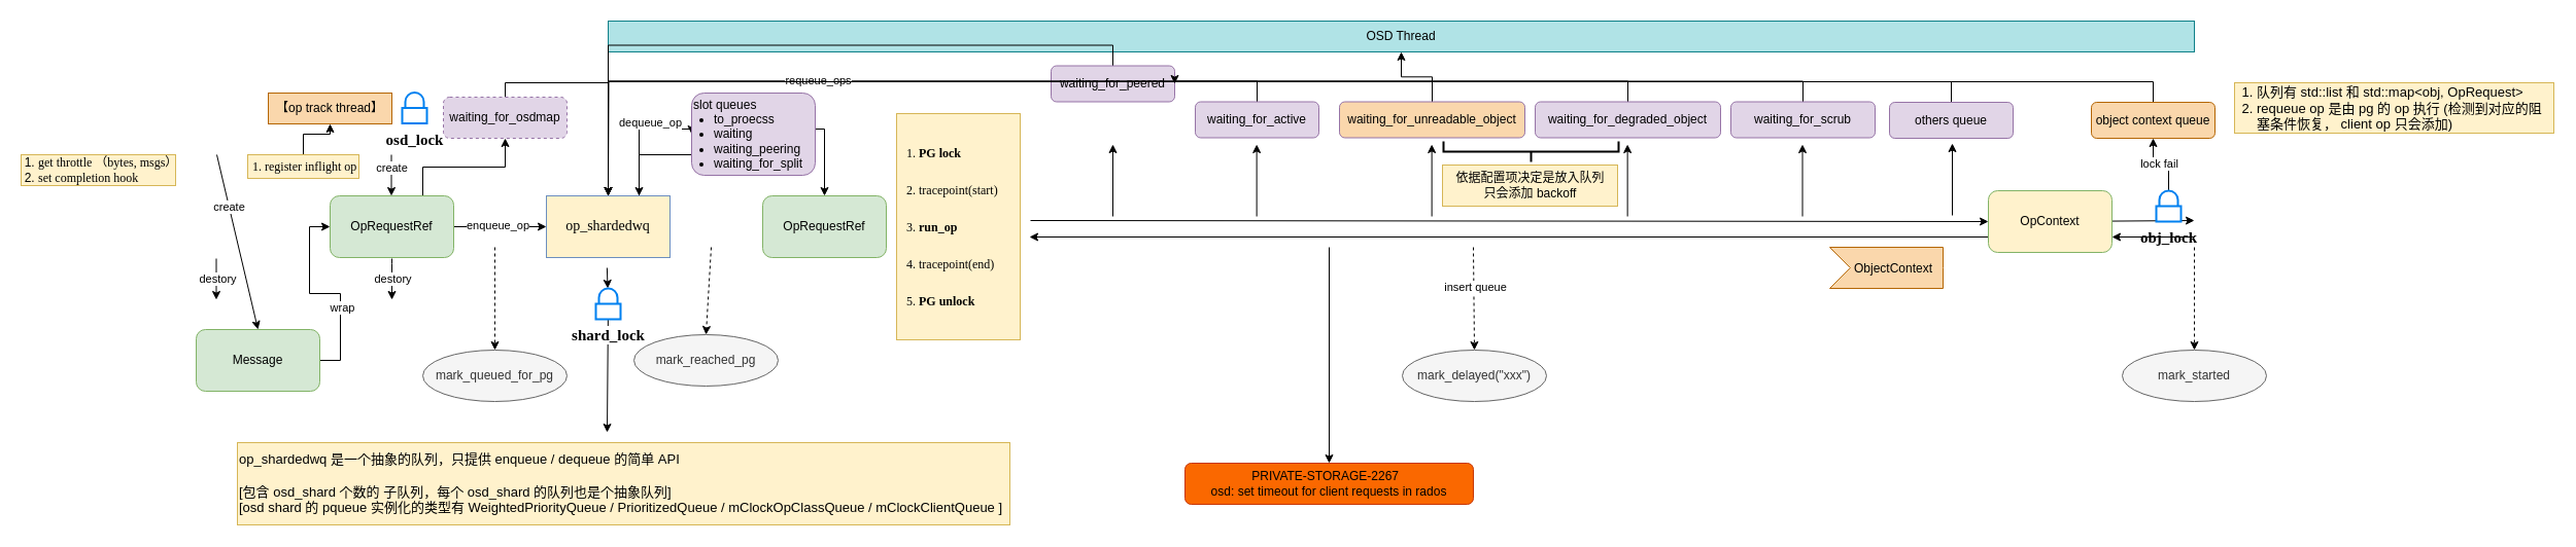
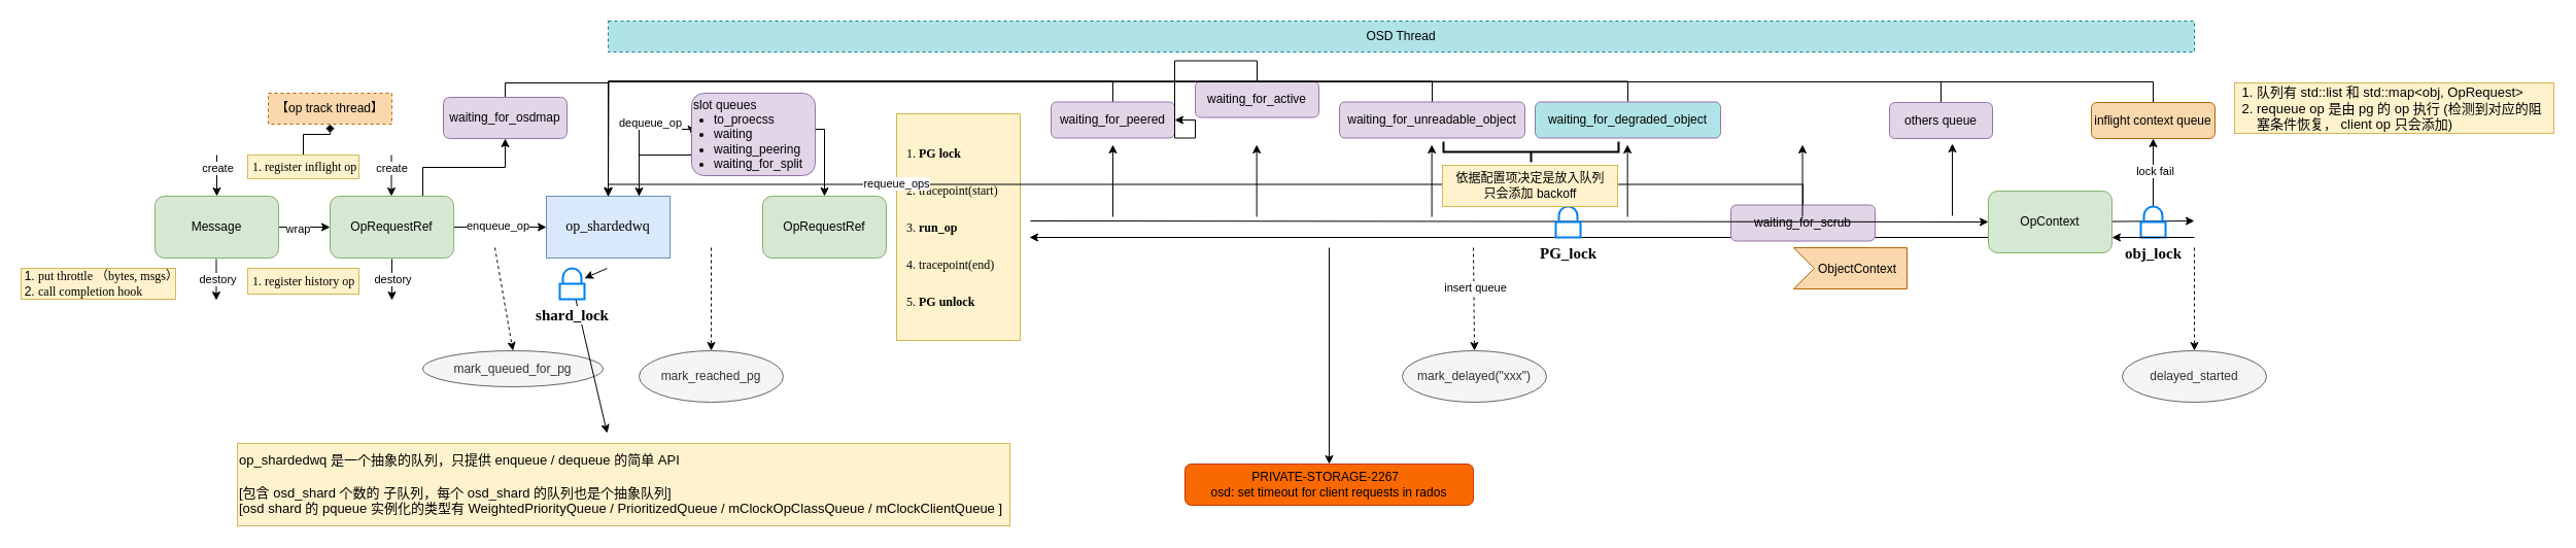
- <mxCell id="29" value="OSD Thread" style="rounded=0;whiteSpace=wrap;html=1;fillColor=#b0e3e6;strokeColor=#0e8088;" vertex="1" parent="2"><mxGeometry x="570" width="1540" height="30" as="geometry" /></mxCell>
+ <mxCell id="29" value="OSD Thread" style="rounded=0;whiteSpace=wrap;html=1;fillColor=#b0e3e6;strokeColor=#0e8088;dashed=1;" vertex="1" parent="2"><mxGeometry x="570" width="1540" height="30" as="geometry" /></mxCell>
- <mxCell id="42" style="edgeStyle=orthogonalEdgeStyle;rounded=0;orthogonalLoop=1;jettySize=auto;html=1;exitX=0.5;exitY=0;exitDx=0;exitDy=0;" edge="1" parent="2" source="43" target="29"><mxGeometry relative="1" as="geometry" /></mxCell>
+ <mxCell id="42" style="edgeStyle=orthogonalEdgeStyle;rounded=0;orthogonalLoop=1;jettySize=auto;html=1;exitX=0.5;exitY=0;exitDx=0;exitDy=0;entryX=0.5;entryY=0;entryDx=0;entryDy=0;" edge="1" parent="2" source="43" target="5"><mxGeometry relative="1" as="geometry" /></mxCell>
- <mxCell id="26" style="edgeStyle=orthogonalEdgeStyle;rounded=0;orthogonalLoop=1;jettySize=auto;html=1;exitX=0.5;exitY=0;exitDx=0;exitDy=0;entryX=0.5;entryY=0;entryDx=0;entryDy=0;" edge="1" parent="2" source="27" target="5"><mxGeometry relative="1" as="geometry"><Array as="points"><mxPoint x="470" y="60" /><mxPoint x="570" y="60" /></Array></mxGeometry></mxCell>
+ <mxCell id="26" style="edgeStyle=orthogonalEdgeStyle;rounded=0;orthogonalLoop=1;jettySize=auto;html=1;exitX=0.5;exitY=0;exitDx=0;exitDy=0;entryX=0.5;entryY=0;entryDx=0;entryDy=0;endArrow=none;" edge="1" parent="2" source="27" target="5"><mxGeometry relative="1" as="geometry"><Array as="points"><mxPoint x="470" y="60" /><mxPoint x="570" y="60" /></Array></mxGeometry></mxCell>
- <mxCell id="39" value="waiting_for_peered" style="rounded=1;whiteSpace=wrap;html=1;fillColor=#e1d5e7;strokeColor=#9673a6;" vertex="1" parent="2"><mxGeometry x="1000" y="43.5" width="120" height="35" as="geometry" /></mxCell>
+ <mxCell id="39" value="waiting_for_peered" style="rounded=1;whiteSpace=wrap;html=1;fillColor=#e1d5e7;strokeColor=#9673a6;" vertex="1" parent="2"><mxGeometry x="1000" y="78.5" width="120" height="35" as="geometry" /></mxCell>
- <mxCell id="65" value="&lt;font size=&quot;1&quot; face=&quot;Times New Roman&quot; style=&quot;&quot;&gt;&lt;b style=&quot;font-size: 15px;&quot;&gt;osd_lock&lt;/b&gt;&lt;/font&gt;" style="html=1;verticalLabelPosition=bottom;align=center;labelBackgroundColor=#ffffff;verticalAlign=top;strokeWidth=2;strokeColor=#0080F0;shadow=0;dashed=0;shape=mxgraph.ios7.icons.locked;" vertex="1" parent="2"><mxGeometry x="370" y="69.5" width="24" height="30" as="geometry" /></mxCell>
- <mxCell id="28" value="&lt;div&gt;【op track thread】&lt;/div&gt;" style="rounded=0;whiteSpace=wrap;html=1;fillColor=#fad7ac;strokeColor=#b46504;" vertex="1" parent="2"><mxGeometry x="240" y="70" width="120" height="30" as="geometry" /></mxCell>
+ <mxCell id="28" value="&lt;div&gt;【op track thread】&lt;/div&gt;" style="rounded=0;whiteSpace=wrap;html=1;fillColor=#fad7ac;strokeColor=#b46504;dashed=1;" vertex="1" parent="2"><mxGeometry x="240" y="70" width="120" height="30" as="geometry" /></mxCell>
- <mxCell id="27" value="waiting_for_osdmap" style="rounded=1;whiteSpace=wrap;html=1;fillColor=#e1d5e7;strokeColor=#9673a6;dashed=1;" vertex="1" parent="2"><mxGeometry x="410" y="74" width="120" height="40" as="geometry" /></mxCell>
+ <mxCell id="27" value="waiting_for_osdmap" style="rounded=1;whiteSpace=wrap;html=1;fillColor=#e1d5e7;strokeColor=#9673a6;" vertex="1" parent="2"><mxGeometry x="410" y="74" width="120" height="40" as="geometry" /></mxCell>
- <mxCell id="41" value="waiting_for_active" style="rounded=1;whiteSpace=wrap;html=1;fillColor=#e1d5e7;strokeColor=#9673a6;" vertex="1" parent="2"><mxGeometry x="1140" y="78.5" width="120" height="35" as="geometry" /></mxCell>
+ <mxCell id="41" value="waiting_for_active" style="rounded=1;whiteSpace=wrap;html=1;fillColor=#e1d5e7;strokeColor=#9673a6;" vertex="1" parent="2"><mxGeometry x="1140" y="58.5" width="120" height="35" as="geometry" /></mxCell>
- <mxCell id="43" value="waiting_for_unreadable_object" style="rounded=1;whiteSpace=wrap;html=1;fillColor=#fad7ac;strokeColor=#9673a6;" vertex="1" parent="2"><mxGeometry x="1280" y="78.5" width="180" height="35" as="geometry" /></mxCell>
+ <mxCell id="43" value="waiting_for_unreadable_object" style="rounded=1;whiteSpace=wrap;html=1;fillColor=#e1d5e7;strokeColor=#9673a6;" vertex="1" parent="2"><mxGeometry x="1280" y="78.5" width="180" height="35" as="geometry" /></mxCell>
- <mxCell id="45" value="waiting_for_degraded_object" style="rounded=1;whiteSpace=wrap;html=1;fillColor=#e1d5e7;strokeColor=#9673a6;" vertex="1" parent="2"><mxGeometry x="1470" y="78.5" width="180" height="35" as="geometry" /></mxCell>
+ <mxCell id="45" value="waiting_for_degraded_object" style="rounded=1;whiteSpace=wrap;html=1;fillColor=#b0e3e6;strokeColor=#9673a6;" vertex="1" parent="2"><mxGeometry x="1470" y="78.5" width="180" height="35" as="geometry" /></mxCell>
- <mxCell id="48" value="waiting_for_scrub" style="rounded=1;whiteSpace=wrap;html=1;fillColor=#e1d5e7;strokeColor=#9673a6;" vertex="1" parent="2"><mxGeometry x="1660" y="78.5" width="140" height="35" as="geometry" /></mxCell>
+ <mxCell id="48" value="waiting_for_scrub" style="rounded=1;whiteSpace=wrap;html=1;fillColor=#e1d5e7;strokeColor=#9673a6;" vertex="1" parent="2"><mxGeometry x="1660" y="178.5" width="140" height="35" as="geometry" /></mxCell>
- <mxCell id="76" value="others queue" style="rounded=1;whiteSpace=wrap;html=1;fillColor=#e1d5e7;strokeColor=#9673a6;" vertex="1" parent="2"><mxGeometry x="1814" y="79" width="120" height="35" as="geometry" /></mxCell>
+ <mxCell id="76" value="others queue" style="rounded=1;whiteSpace=wrap;html=1;fillColor=#e1d5e7;strokeColor=#9673a6;" vertex="1" parent="2"><mxGeometry x="1814" y="79" width="100" height="35" as="geometry" /></mxCell>
- <mxCell id="79" value="object context queue" style="rounded=1;whiteSpace=wrap;html=1;fillColor=#fad7ac;strokeColor=#b46504;" vertex="1" parent="2"><mxGeometry x="2010" y="79" width="120" height="35" as="geometry" /></mxCell>
+ <mxCell id="79" value="inflight context queue" style="rounded=1;whiteSpace=wrap;html=1;fillColor=#fad7ac;strokeColor=#b46504;" vertex="1" parent="2"><mxGeometry x="2010" y="79" width="120" height="35" as="geometry" /></mxCell>
- <mxCell id="23" value="" style="edgeStyle=orthogonalEdgeStyle;rounded=0;orthogonalLoop=1;jettySize=auto;html=1;entryX=0.5;entryY=1;entryDx=0;entryDy=0;" edge="1" parent="2" source="24" target="28"><mxGeometry relative="1" as="geometry" /></mxCell>
+ <mxCell id="23" value="" style="edgeStyle=orthogonalEdgeStyle;rounded=0;orthogonalLoop=1;jettySize=auto;html=1;entryX=0.5;entryY=1;entryDx=0;entryDy=0;endArrow=diamond;" edge="1" parent="2" source="24" target="28"><mxGeometry relative="1" as="geometry" /></mxCell>
- <mxCell id="17" value="&lt;ol style=&quot;padding-left: 15px;&quot;&gt;&lt;li&gt;&lt;font face=&quot;Times New Roman&quot;&gt;get throttle （bytes, msgs）&lt;/font&gt;&lt;/li&gt;&lt;li&gt;&lt;font face=&quot;Times New Roman&quot;&gt;set completion hook&lt;/font&gt;&lt;/li&gt;&lt;/ol&gt;" style="text;html=1;align=left;verticalAlign=middle;whiteSpace=wrap;rounded=0;fillColor=#fff2cc;strokeColor=#d6b656;autosize=1;" vertex="1" parent="2"><mxGeometry y="130" width="150" height="30" as="geometry" /></mxCell>
- <mxCell id="74" value="&lt;b&gt;&lt;font style=&quot;font-size: 15px;&quot; face=&quot;Times New Roman&quot;&gt;obj_lock&lt;/font&gt;&lt;/b&gt;" style="html=1;verticalLabelPosition=bottom;align=center;labelBackgroundColor=#ffffff;verticalAlign=top;strokeWidth=2;strokeColor=#0080F0;shadow=0;dashed=0;shape=mxgraph.ios7.icons.locked;" vertex="1" parent="2"><mxGeometry x="2073" y="165" width="24" height="30" as="geometry" /></mxCell>
+ <mxCell id="74" value="&lt;b&gt;&lt;font style=&quot;font-size: 15px;&quot; face=&quot;Times New Roman&quot;&gt;obj_lock&lt;/font&gt;&lt;/b&gt;" style="html=1;verticalLabelPosition=bottom;align=center;labelBackgroundColor=#ffffff;verticalAlign=top;strokeWidth=2;strokeColor=#0080F0;shadow=0;dashed=0;shape=mxgraph.ios7.icons.locked;" vertex="1" parent="2"><mxGeometry x="2058" y="180" width="24" height="30" as="geometry" /></mxCell>
+ <mxCell id="64" value="&lt;b&gt;&lt;font style=&quot;font-size: 15px;&quot; face=&quot;Times New Roman&quot;&gt;PG_lock&lt;/font&gt;&lt;/b&gt;" style="html=1;verticalLabelPosition=bottom;align=center;labelBackgroundColor=#ffffff;verticalAlign=top;strokeWidth=2;strokeColor=#0080F0;shadow=0;dashed=0;shape=mxgraph.ios7.icons.locked;" vertex="1" parent="2"><mxGeometry x="1490" y="180" width="24" height="30" as="geometry" /></mxCell>
- <mxCell id="80" value="OpContext" style="rounded=1;whiteSpace=wrap;html=1;fillColor=#fff2cc;strokeColor=#82b366;" vertex="1" parent="2"><mxGeometry x="1910" y="165" width="120" height="60" as="geometry" /></mxCell>
+ <mxCell id="80" value="OpContext" style="rounded=1;whiteSpace=wrap;html=1;fillColor=#d5e8d4;strokeColor=#82b366;" vertex="1" parent="2"><mxGeometry x="1910" y="165" width="120" height="60" as="geometry" /></mxCell>
- <mxCell id="5" value="&lt;font face=&quot;Times New Roman&quot; style=&quot;font-size: 14px;&quot;&gt;op_shardedwq&lt;/font&gt;" style="rounded=0;whiteSpace=wrap;html=1;fillColor=#fff2cc;strokeColor=#6c8ebf;" vertex="1" parent="2"><mxGeometry x="510" y="170" width="120" height="60" as="geometry" /></mxCell>
+ <mxCell id="5" value="&lt;font face=&quot;Times New Roman&quot; style=&quot;font-size: 14px;&quot;&gt;op_shardedwq&lt;/font&gt;" style="rounded=0;whiteSpace=wrap;html=1;fillColor=#dae8fc;strokeColor=#6c8ebf;" vertex="1" parent="2"><mxGeometry x="510" y="170" width="120" height="60" as="geometry" /></mxCell>
- <mxCell id="71" value="&lt;font style=&quot;font-size: 12px;&quot;&gt;ObjectContext&lt;/font&gt;" style="html=1;shape=mxgraph.infographic.ribbonSimple;notch1=19.91;notch2=0;align=center;verticalAlign=middle;fontSize=14;fontStyle=0;fillColor=#fad7ac;flipH=0;spacingRight=0;spacingLeft=14;whiteSpace=wrap;strokeColor=#b46504;" vertex="1" parent="2"><mxGeometry x="1756" y="220" width="110" height="40" as="geometry" /></mxCell>
+ <mxCell id="71" value="&lt;font style=&quot;font-size: 12px;&quot;&gt;ObjectContext&lt;/font&gt;" style="html=1;shape=mxgraph.infographic.ribbonSimple;notch1=19.91;notch2=0;align=center;verticalAlign=middle;fontSize=14;fontStyle=0;fillColor=#fad7ac;flipH=0;spacingRight=0;spacingLeft=14;whiteSpace=wrap;strokeColor=#b46504;" vertex="1" parent="2"><mxGeometry x="1721" y="220" width="110" height="40" as="geometry" /></mxCell>
+ <mxCell id="25" value="&lt;ol style=&quot;padding-left: 15px;&quot;&gt;&lt;li&gt;register history op&lt;/li&gt;&lt;/ol&gt;" style="text;html=1;align=left;verticalAlign=middle;resizable=1;points=[];autosize=1;strokeColor=#d6b656;fillColor=#fff2cc;fontFamily=Times New Roman;" vertex="1" parent="2"><mxGeometry x="220" y="240" width="108" height="25" as="geometry" /></mxCell>
+ <mxCell id="18" value="&lt;ol style=&quot;padding-left: 15px;&quot;&gt;&lt;li&gt;&lt;font face=&quot;Times New Roman&quot;&gt;put throttle （bytes, msgs）&lt;/font&gt;&lt;/li&gt;&lt;li&gt;&lt;font face=&quot;Times New Roman&quot;&gt;call completion hook&lt;/font&gt;&lt;/li&gt;&lt;/ol&gt;" style="text;html=1;align=left;verticalAlign=middle;whiteSpace=wrap;rounded=0;fillColor=#fff2cc;strokeColor=#d6b656;" vertex="1" parent="2"><mxGeometry y="240" width="150" height="30" as="geometry" /></mxCell>
- <mxCell id="62" value="&lt;b&gt;&lt;font style=&quot;font-size: 15px;&quot; face=&quot;Times New Roman&quot;&gt;shard_lock&lt;/font&gt;&lt;/b&gt;" style="html=1;verticalLabelPosition=bottom;align=center;labelBackgroundColor=#ffffff;verticalAlign=top;strokeWidth=2;strokeColor=#0080F0;shadow=0;dashed=0;shape=mxgraph.ios7.icons.locked;" vertex="1" parent="2"><mxGeometry x="558" y="260" width="24" height="30" as="geometry" /></mxCell>
+ <mxCell id="62" value="&lt;b&gt;&lt;font style=&quot;font-size: 15px;&quot; face=&quot;Times New Roman&quot;&gt;shard_lock&lt;/font&gt;&lt;/b&gt;" style="html=1;verticalLabelPosition=bottom;align=center;labelBackgroundColor=#ffffff;verticalAlign=top;strokeWidth=2;strokeColor=#0080F0;shadow=0;dashed=0;shape=mxgraph.ios7.icons.locked;" vertex="1" parent="2"><mxGeometry x="523" y="240" width="24" height="30" as="geometry" /></mxCell>
- <mxCell id="8" value="Message" style="rounded=1;whiteSpace=wrap;html=1;fillColor=#d5e8d4;strokeColor=#82b366;" vertex="1" parent="2"><mxGeometry x="170" y="300" width="120" height="60" as="geometry" /></mxCell>
+ <mxCell id="8" value="Message" style="rounded=1;whiteSpace=wrap;html=1;fillColor=#d5e8d4;strokeColor=#82b366;" vertex="1" parent="2"><mxGeometry x="130" y="170" width="120" height="60" as="geometry" /></mxCell>
- <mxCell id="36" value="mark_reached_pg" style="ellipse;whiteSpace=wrap;html=1;fillColor=#f5f5f5;fontColor=#333333;strokeColor=#666666;" vertex="1" parent="2"><mxGeometry x="595" y="305" width="140" height="50" as="geometry" /></mxCell>
+ <mxCell id="36" value="mark_reached_pg" style="ellipse;whiteSpace=wrap;html=1;fillColor=#f5f5f5;fontColor=#333333;strokeColor=#666666;" vertex="1" parent="2"><mxGeometry x="600" y="320" width="140" height="50" as="geometry" /></mxCell>
- <mxCell id="34" value="mark_queued_for_pg" style="ellipse;whiteSpace=wrap;html=1;fillColor=#f5f5f5;fontColor=#333333;strokeColor=#666666;" vertex="1" parent="2"><mxGeometry x="390" y="320" width="140" height="50" as="geometry" /></mxCell>
+ <mxCell id="34" value="mark_queued_for_pg" style="ellipse;whiteSpace=wrap;html=1;fillColor=#f5f5f5;fontColor=#333333;strokeColor=#666666;" vertex="1" parent="2"><mxGeometry x="390" y="320" width="175" height="35" as="geometry" /></mxCell>
- <mxCell id="82" value="mark_started" style="ellipse;whiteSpace=wrap;html=1;fillColor=#f5f5f5;fontColor=#333333;strokeColor=#666666;" vertex="1" parent="1"><mxGeometry x="2060" y="340" width="140" height="50" as="geometry" /></mxCell>
+ <mxCell id="82" value="delayed_started" style="ellipse;whiteSpace=wrap;html=1;fillColor=#f5f5f5;fontColor=#333333;strokeColor=#666666;" vertex="1" parent="1"><mxGeometry x="2060" y="340" width="140" height="50" as="geometry" /></mxCell>
